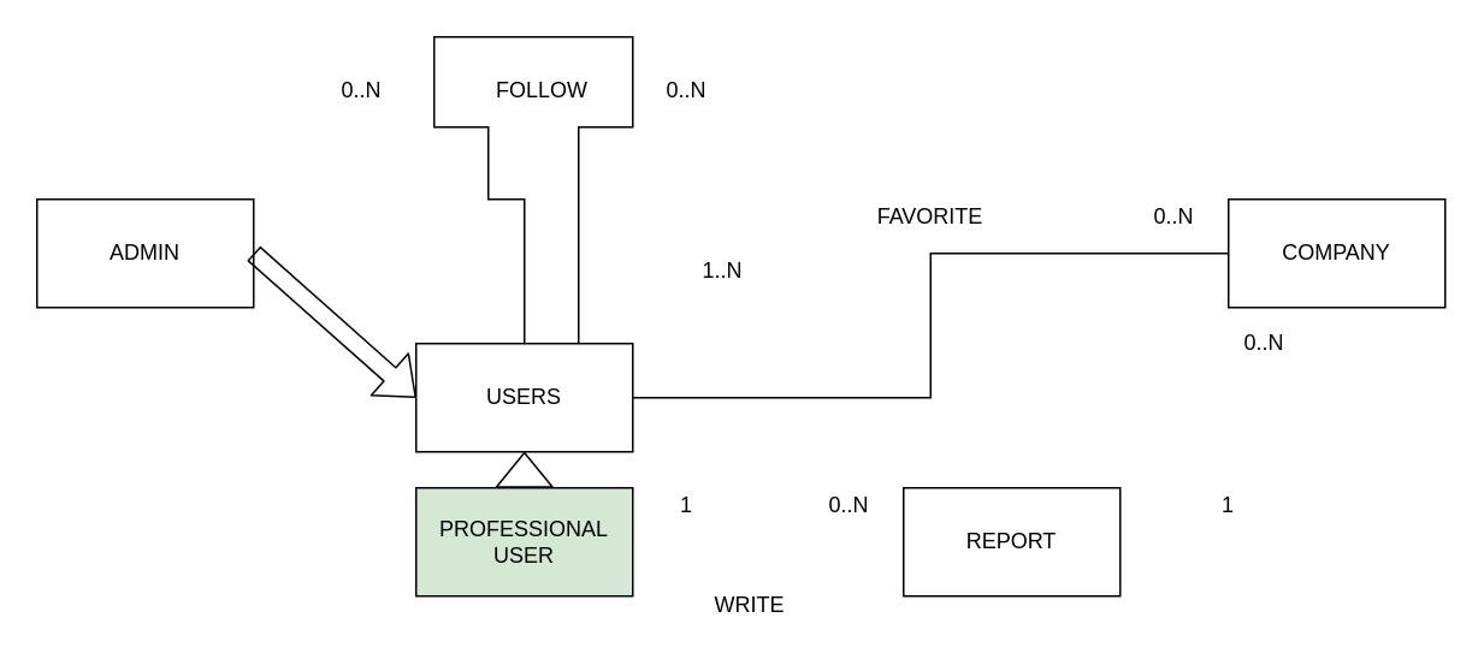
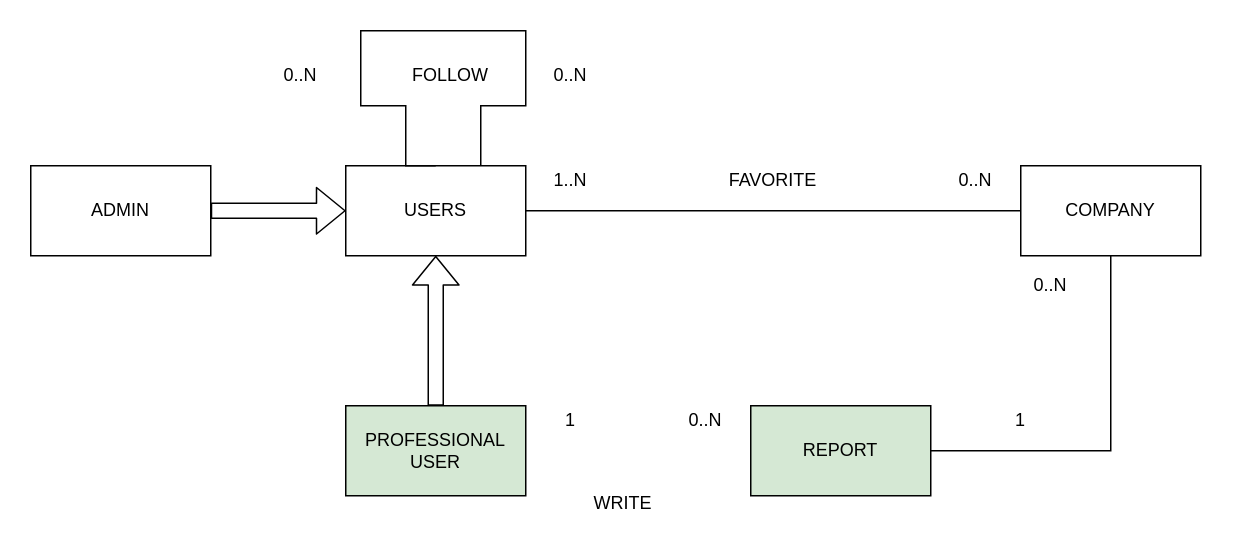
- <mxCell id="6" value="1..N" style="text;html=1;strokeColor=none;fillColor=none;align=center;verticalAlign=middle;whiteSpace=wrap;rounded=0;" parent="1" vertex="1"><mxGeometry x="380" y="140" width="40" height="20" as="geometry" /></mxCell>
+ <mxCell id="6" value="1..N" style="text;html=1;strokeColor=none;fillColor=none;align=center;verticalAlign=middle;whiteSpace=wrap;rounded=0;" parent="1" vertex="1"><mxGeometry x="360" y="110" width="40" height="20" as="geometry" /></mxCell>
- <mxCell id="3" value="USERS" style="rounded=0;whiteSpace=wrap;html=1;" parent="1" vertex="1"><mxGeometry x="230" y="190" width="120" height="60" as="geometry" /></mxCell>
+ <mxCell id="3" value="USERS" style="rounded=0;whiteSpace=wrap;html=1;" parent="1" vertex="1"><mxGeometry x="230" y="110" width="120" height="60" as="geometry" /></mxCell>
+ <mxCell id="11" style="edgeStyle=orthogonalEdgeStyle;rounded=0;orthogonalLoop=1;jettySize=auto;html=1;exitX=1;exitY=0.5;exitDx=0;exitDy=0;entryX=0.5;entryY=1;entryDx=0;entryDy=0;endArrow=none;endFill=0;" parent="1" source="12" target="4" edge="1"><mxGeometry relative="1" as="geometry" /></mxCell>
- <mxCell id="12" value="REPORT" style="rounded=0;whiteSpace=wrap;html=1;" parent="1" vertex="1"><mxGeometry x="500" y="270" width="120" height="60" as="geometry" /></mxCell>
+ <mxCell id="12" value="REPORT" style="rounded=0;whiteSpace=wrap;html=1;fillColor=#d5e8d4;" parent="1" vertex="1"><mxGeometry x="500" y="270" width="120" height="60" as="geometry" /></mxCell>
